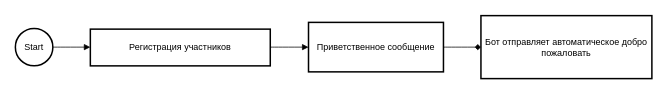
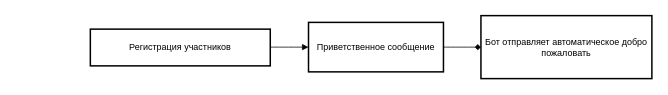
- <mxCell id="2" value="Start" style="ellipse;aspect=fixed;strokeWidth=2;whiteSpace=wrap;" vertex="1" parent="1"><mxGeometry x="20" y="37" width="50" height="50" as="geometry" /></mxCell>
- <mxCell id="6" value="" style="curved=1;startArrow=none;endArrow=block;exitX=1.01;exitY=0.5;entryX=0;entryY=0.49;" edge="1" parent="1" source="2" target="3"><mxGeometry relative="1" as="geometry"><Array as="points" /></mxGeometry></mxCell>
